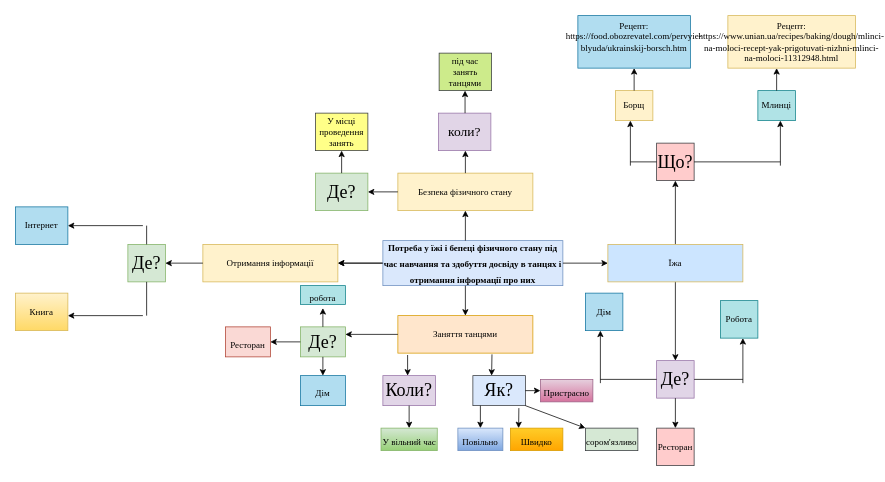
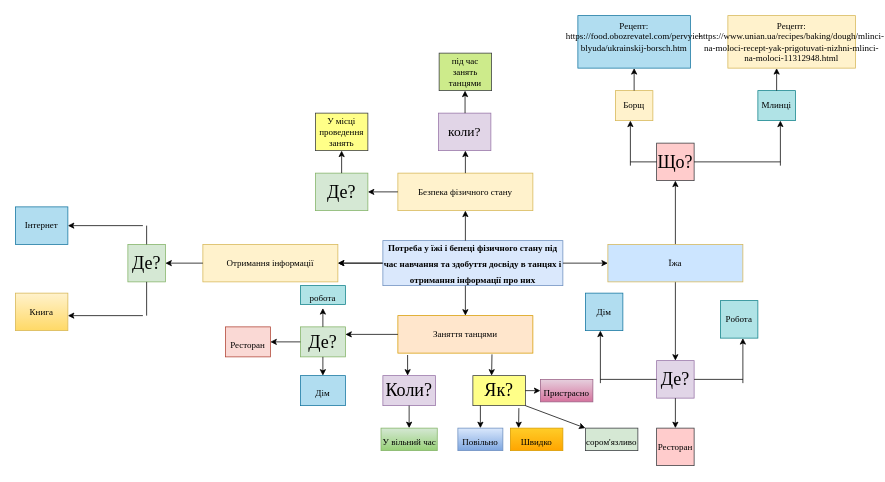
- <mxCell id="63" value="Як?" style="rounded=0;whiteSpace=wrap;html=1;fontFamily=Times New Roman;fontSize=24;fillColor=#dae8fc;strokeColor=#36393d;" vertex="1" parent="1"><mxGeometry x="630" y="500" width="70" height="40" as="geometry" /></mxCell>
+ <mxCell id="63" value="Як?" style="rounded=0;whiteSpace=wrap;html=1;fontFamily=Times New Roman;fontSize=24;fillColor=#ffff88;strokeColor=#36393d;" vertex="1" parent="1"><mxGeometry x="630" y="500" width="70" height="40" as="geometry" /></mxCell>
